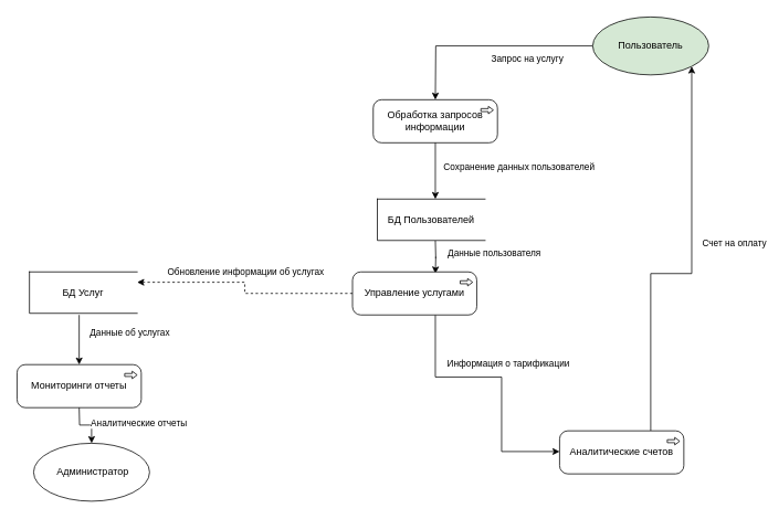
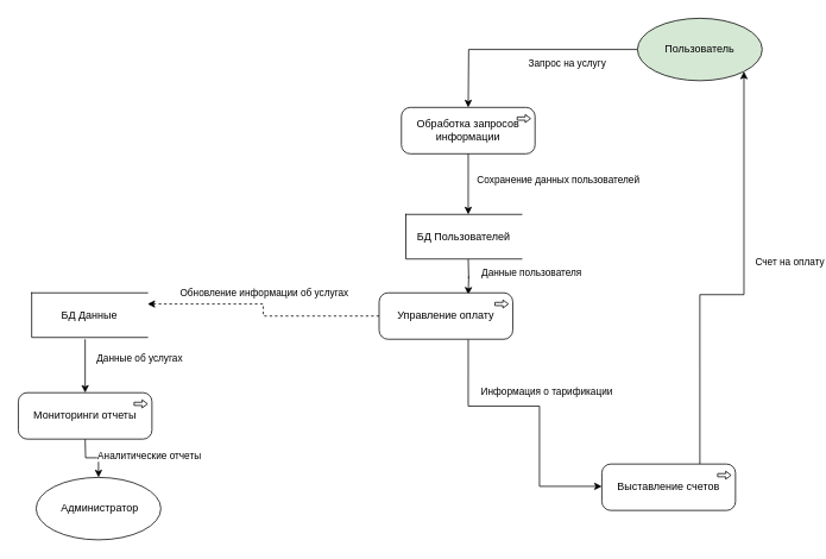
- <mxCell id="24" value="БД Услуг" style="html=1;dashed=0;whiteSpace=wrap;shape=partialRectangle;right=0;" vertex="1" parent="1"><mxGeometry x="35" y="328" width="130" height="50" as="geometry" /></mxCell>
+ <mxCell id="24" value="БД Данные" style="html=1;dashed=0;whiteSpace=wrap;shape=partialRectangle;right=0;" vertex="1" parent="1"><mxGeometry x="35" y="328" width="130" height="50" as="geometry" /></mxCell>
- <mxCell id="23" value="Управление услугами" style="html=1;outlineConnect=0;whiteSpace=wrap;shape=mxgraph.archimate3.application;appType=proc;archiType=rounded;" vertex="1" parent="1"><mxGeometry x="425" y="328" width="150" height="52" as="geometry" /></mxCell>
+ <mxCell id="23" value="Управление оплату" style="html=1;outlineConnect=0;whiteSpace=wrap;shape=mxgraph.archimate3.application;appType=proc;archiType=rounded;" vertex="1" parent="1"><mxGeometry x="425" y="328" width="150" height="52" as="geometry" /></mxCell>
- <mxCell id="20" value="Аналитические счетов" style="html=1;outlineConnect=0;whiteSpace=wrap;shape=mxgraph.archimate3.application;appType=proc;archiType=rounded;" vertex="1" parent="1"><mxGeometry x="675" y="520" width="150" height="52" as="geometry" /></mxCell>
+ <mxCell id="20" value="Выставление счетов" style="html=1;outlineConnect=0;whiteSpace=wrap;shape=mxgraph.archimate3.application;appType=proc;archiType=rounded;" vertex="1" parent="1"><mxGeometry x="675" y="520" width="150" height="52" as="geometry" /></mxCell>
